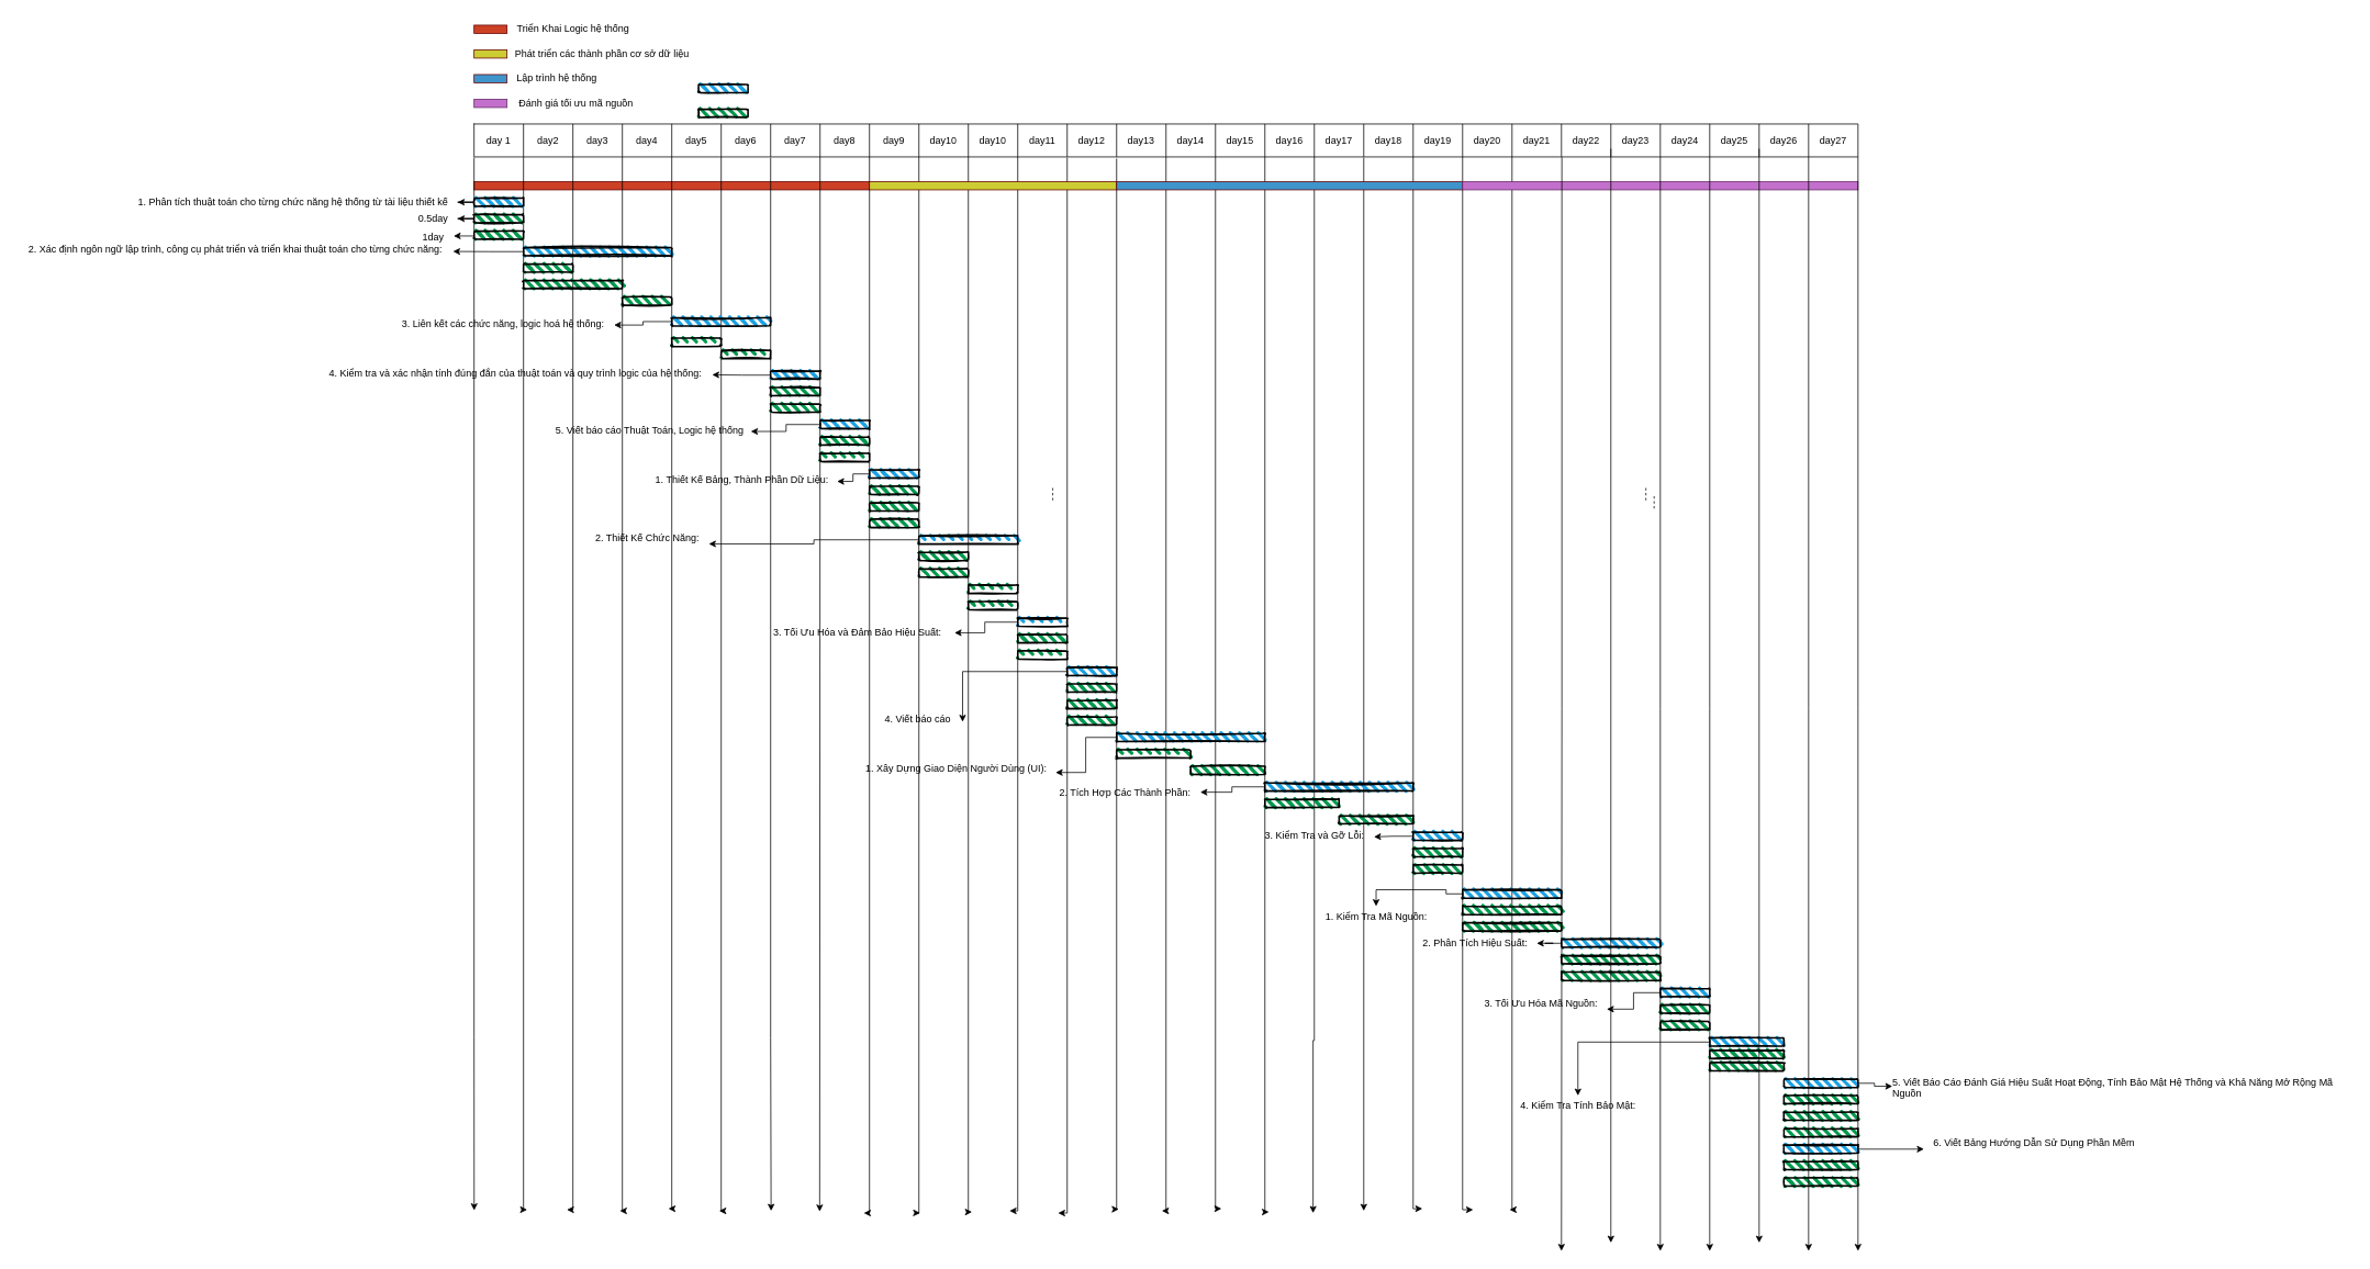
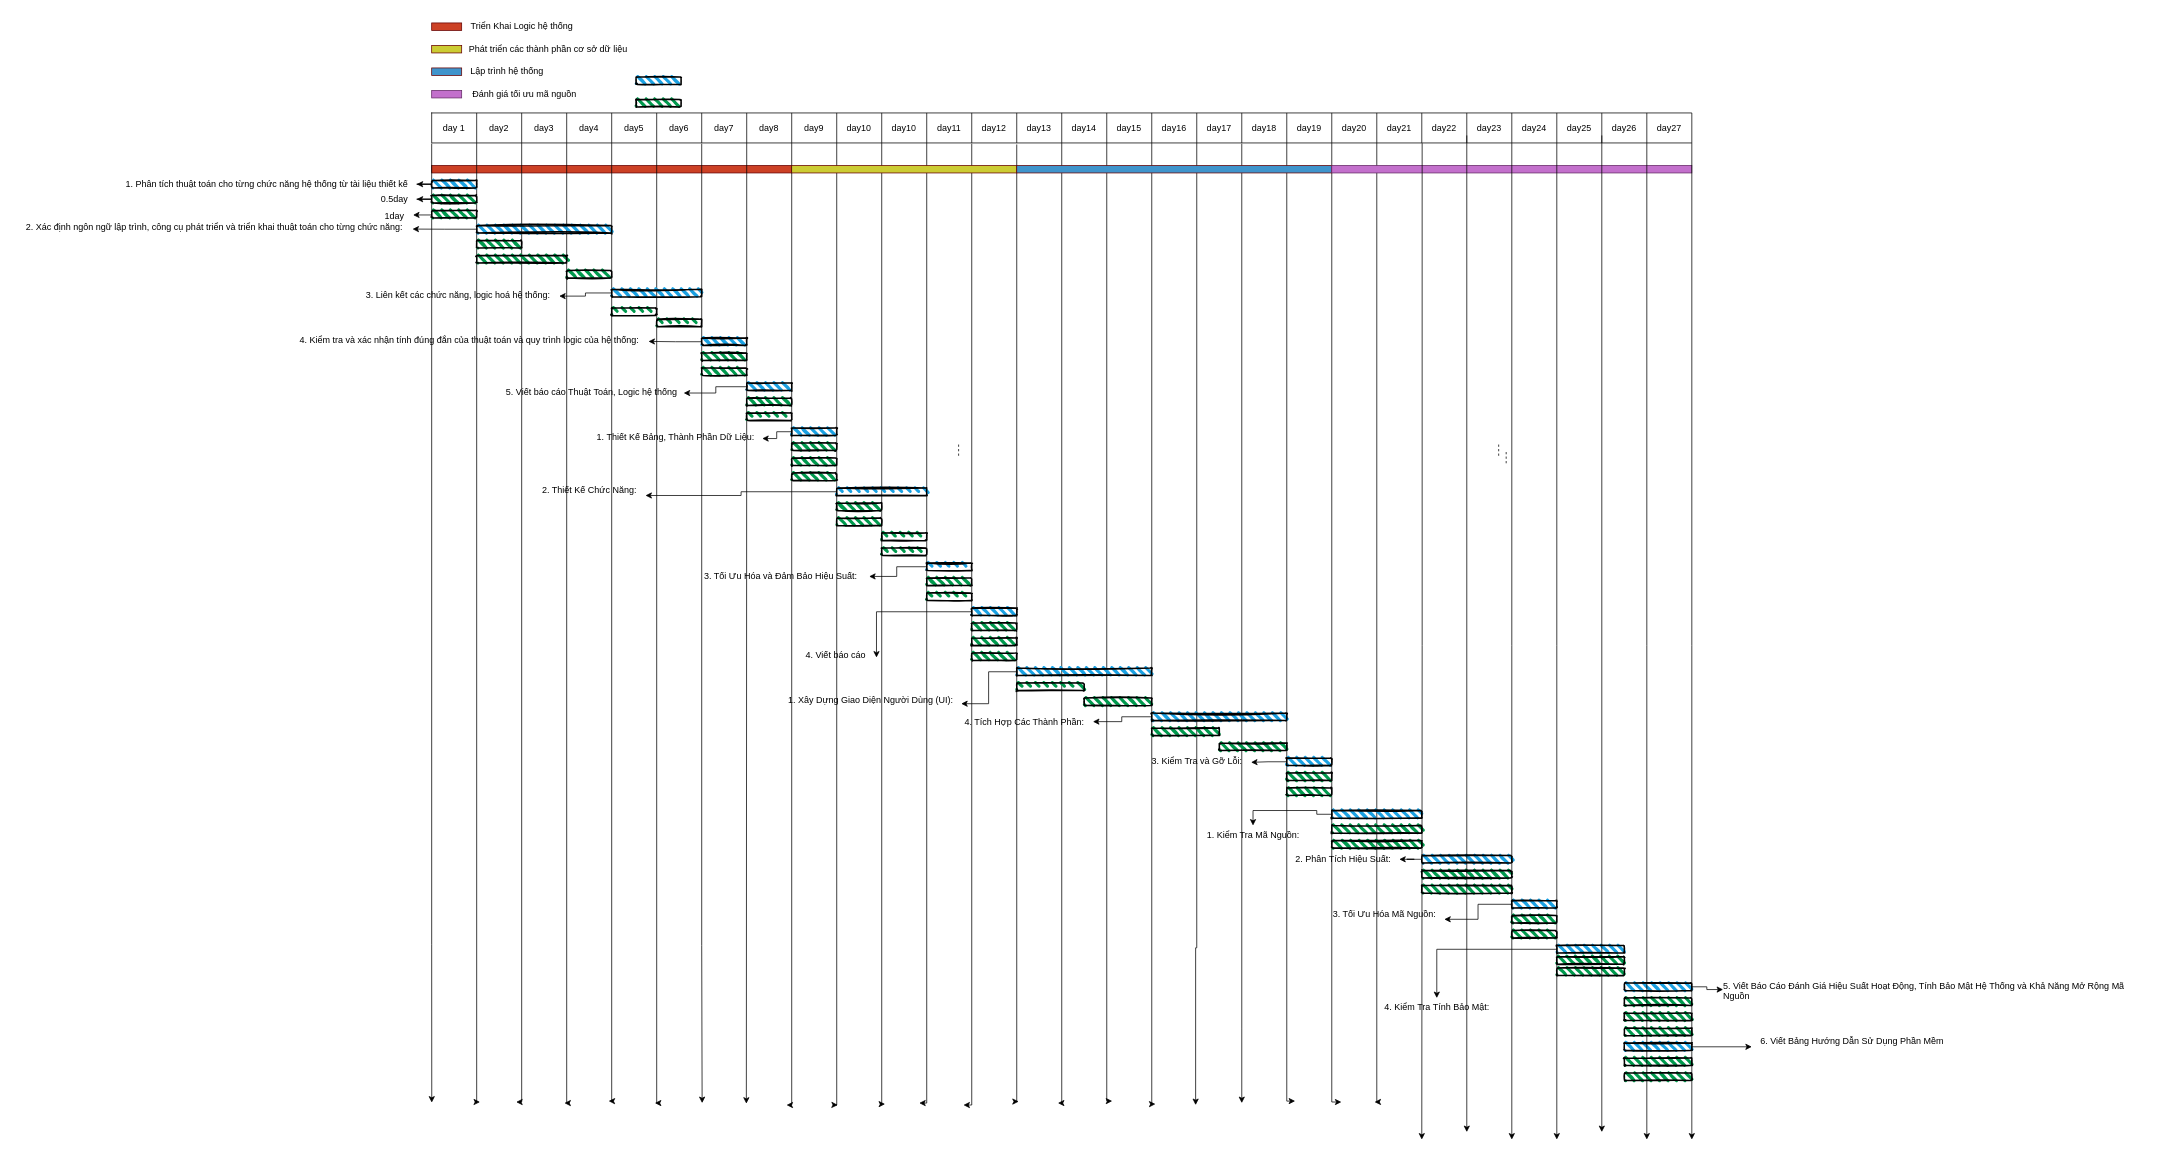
- <mxCell id="161" value="&lt;div&gt;2. Tích Hợp Các Thành Phần:&lt;/div&gt;&lt;div&gt;&lt;br&gt;&lt;/div&gt;" style="text;html=1;align=center;verticalAlign=middle;resizable=0;points=[];autosize=1;strokeColor=none;fillColor=none;" parent="1" vertex="1"><mxGeometry x="1275" y="950" width="180" height="40" as="geometry" /></mxCell>
+ <mxCell id="161" value="&lt;div&gt;4. Tích Hợp Các Thành Phần:&lt;/div&gt;&lt;div&gt;&lt;br&gt;&lt;/div&gt;" style="text;html=1;align=center;verticalAlign=middle;resizable=0;points=[];autosize=1;strokeColor=none;fillColor=none;" parent="1" vertex="1"><mxGeometry x="1275" y="950" width="180" height="40" as="geometry" /></mxCell>
- <mxCell id="166" value="&lt;div&gt;3. Tối Ưu Hóa Mã Nguồn:&lt;/div&gt;&lt;div&gt;&lt;br&gt;&lt;/div&gt;" style="text;html=1;align=center;verticalAlign=middle;resizable=0;points=[];autosize=1;strokeColor=none;fillColor=none;" parent="1" vertex="1"><mxGeometry x="1790" y="1205" width="160" height="40" as="geometry" /></mxCell>
+ <mxCell id="166" value="&lt;div&gt;3. Tối Ưu Hóa Mã Nguồn:&lt;/div&gt;&lt;div&gt;&lt;br&gt;&lt;/div&gt;" style="text;html=1;align=center;verticalAlign=middle;resizable=0;points=[];autosize=1;strokeColor=none;fillColor=none;" parent="1" vertex="1"><mxGeometry x="1765" y="1205" width="160" height="40" as="geometry" /></mxCell>
